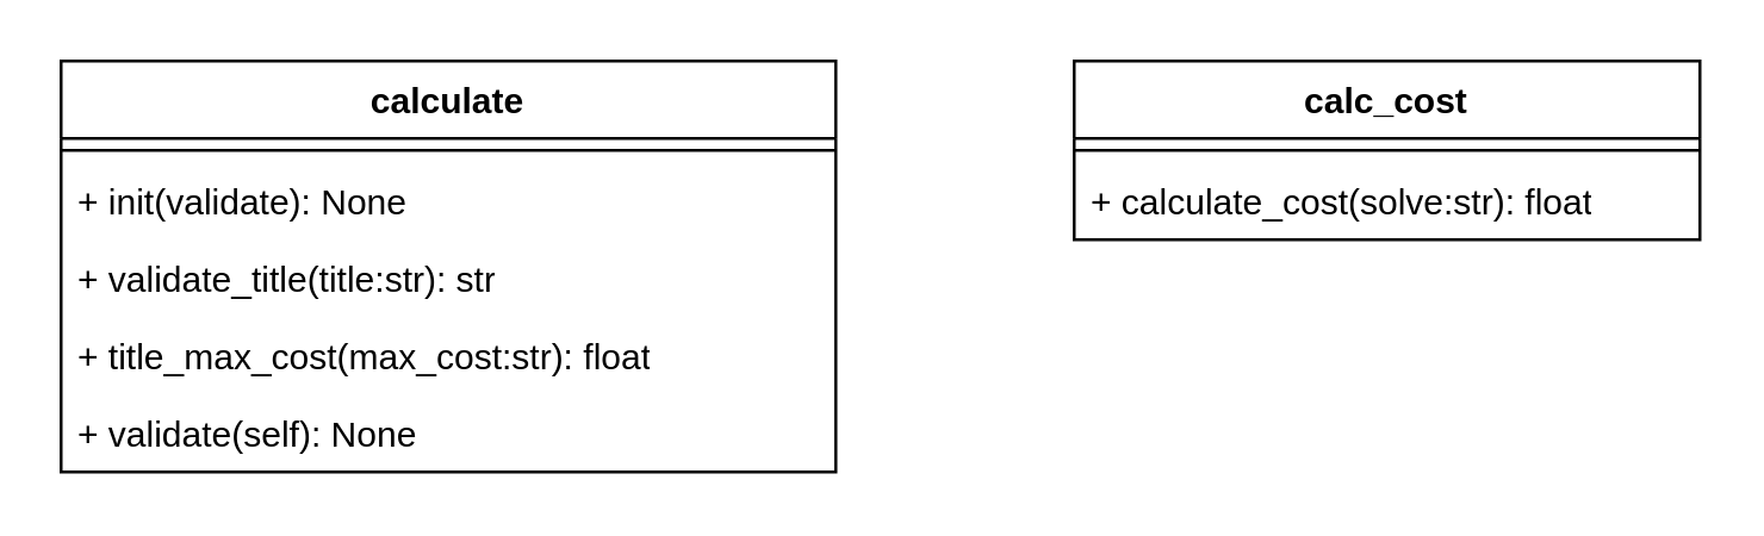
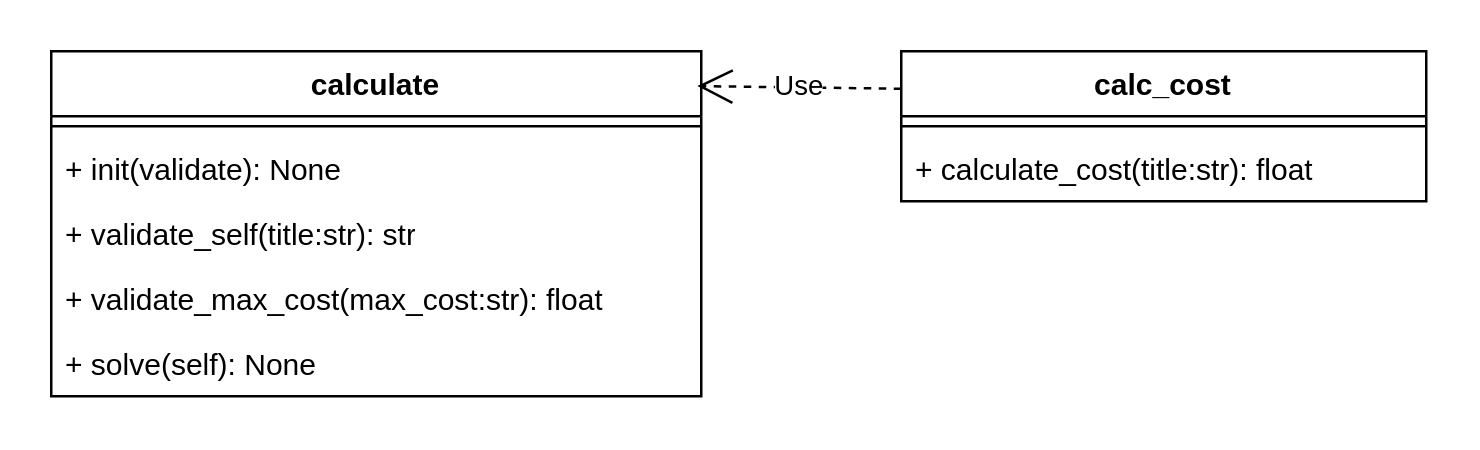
+ <mxCell id="11" value="Use" style="endArrow=open;endSize=12;dashed=1;html=1;rounded=0;exitX=0;exitY=0.25;exitDx=0;exitDy=0;entryX=0.994;entryY=0.101;entryDx=0;entryDy=0;entryPerimeter=0;" edge="1" parent="1" source="8" target="2"><mxGeometry width="160" relative="1" as="geometry"><mxPoint x="340" y="220" as="sourcePoint" /><mxPoint x="500" y="220" as="targetPoint" /></mxGeometry></mxCell>
- <mxCell id="10" value="+ calculate_cost(solve:str): float" style="text;strokeColor=none;fillColor=none;align=left;verticalAlign=top;spacingLeft=4;spacingRight=4;overflow=hidden;rotatable=0;points=[[0,0.5],[1,0.5]];portConstraint=eastwest;whiteSpace=wrap;html=1;" vertex="1" parent="8"><mxGeometry y="34" width="210" height="26" as="geometry" /></mxCell>
+ <mxCell id="10" value="+ calculate_cost(title:str): float" style="text;strokeColor=none;fillColor=none;align=left;verticalAlign=top;spacingLeft=4;spacingRight=4;overflow=hidden;rotatable=0;points=[[0,0.5],[1,0.5]];portConstraint=eastwest;whiteSpace=wrap;html=1;" vertex="1" parent="8"><mxGeometry y="34" width="210" height="26" as="geometry" /></mxCell>
- <mxCell id="5" value="+ validate_title(title:str): str" style="text;strokeColor=none;fillColor=none;align=left;verticalAlign=top;spacingLeft=4;spacingRight=4;overflow=hidden;rotatable=0;points=[[0,0.5],[1,0.5]];portConstraint=eastwest;whiteSpace=wrap;html=1;" vertex="1" parent="2"><mxGeometry y="60" width="260" height="26" as="geometry" /></mxCell>
+ <mxCell id="5" value="+ validate_self(title:str): str" style="text;strokeColor=none;fillColor=none;align=left;verticalAlign=top;spacingLeft=4;spacingRight=4;overflow=hidden;rotatable=0;points=[[0,0.5],[1,0.5]];portConstraint=eastwest;whiteSpace=wrap;html=1;" vertex="1" parent="2"><mxGeometry y="60" width="260" height="26" as="geometry" /></mxCell>
- <mxCell id="6" value="+ title_max_cost(max_cost:str): float" style="text;strokeColor=none;fillColor=none;align=left;verticalAlign=top;spacingLeft=4;spacingRight=4;overflow=hidden;rotatable=0;points=[[0,0.5],[1,0.5]];portConstraint=eastwest;whiteSpace=wrap;html=1;" vertex="1" parent="2"><mxGeometry y="86" width="260" height="26" as="geometry" /></mxCell>
+ <mxCell id="6" value="+ validate_max_cost(max_cost:str): float" style="text;strokeColor=none;fillColor=none;align=left;verticalAlign=top;spacingLeft=4;spacingRight=4;overflow=hidden;rotatable=0;points=[[0,0.5],[1,0.5]];portConstraint=eastwest;whiteSpace=wrap;html=1;" vertex="1" parent="2"><mxGeometry y="86" width="260" height="26" as="geometry" /></mxCell>
- <mxCell id="7" value="+ validate(self): None" style="text;strokeColor=none;fillColor=none;align=left;verticalAlign=top;spacingLeft=4;spacingRight=4;overflow=hidden;rotatable=0;points=[[0,0.5],[1,0.5]];portConstraint=eastwest;whiteSpace=wrap;html=1;" vertex="1" parent="2"><mxGeometry y="112" width="260" height="26" as="geometry" /></mxCell>
+ <mxCell id="7" value="+ solve(self): None" style="text;strokeColor=none;fillColor=none;align=left;verticalAlign=top;spacingLeft=4;spacingRight=4;overflow=hidden;rotatable=0;points=[[0,0.5],[1,0.5]];portConstraint=eastwest;whiteSpace=wrap;html=1;" vertex="1" parent="2"><mxGeometry y="112" width="260" height="26" as="geometry" /></mxCell>
